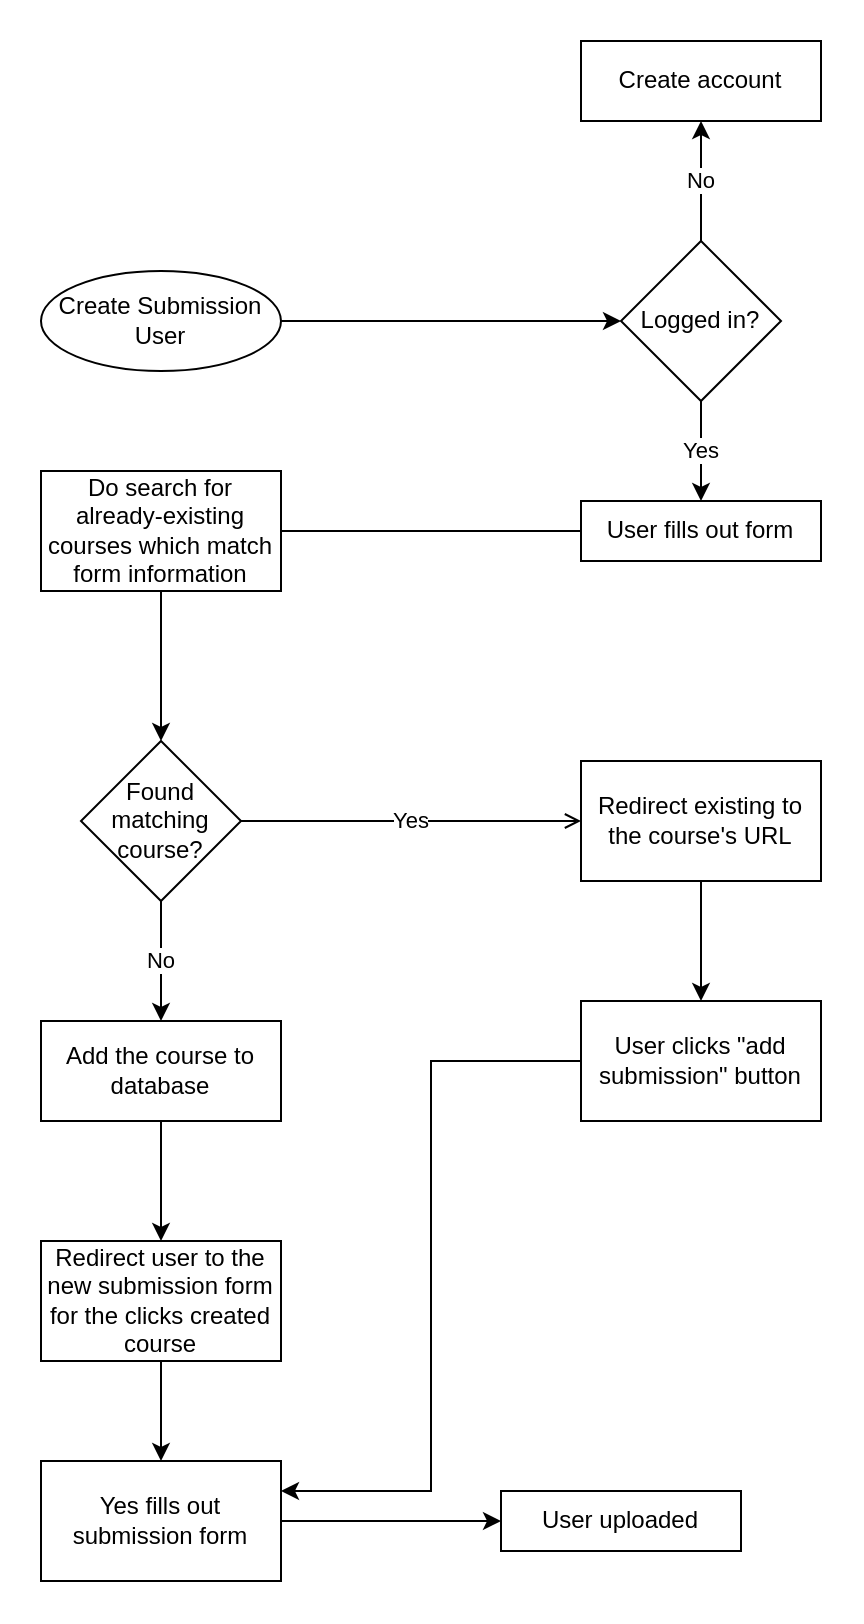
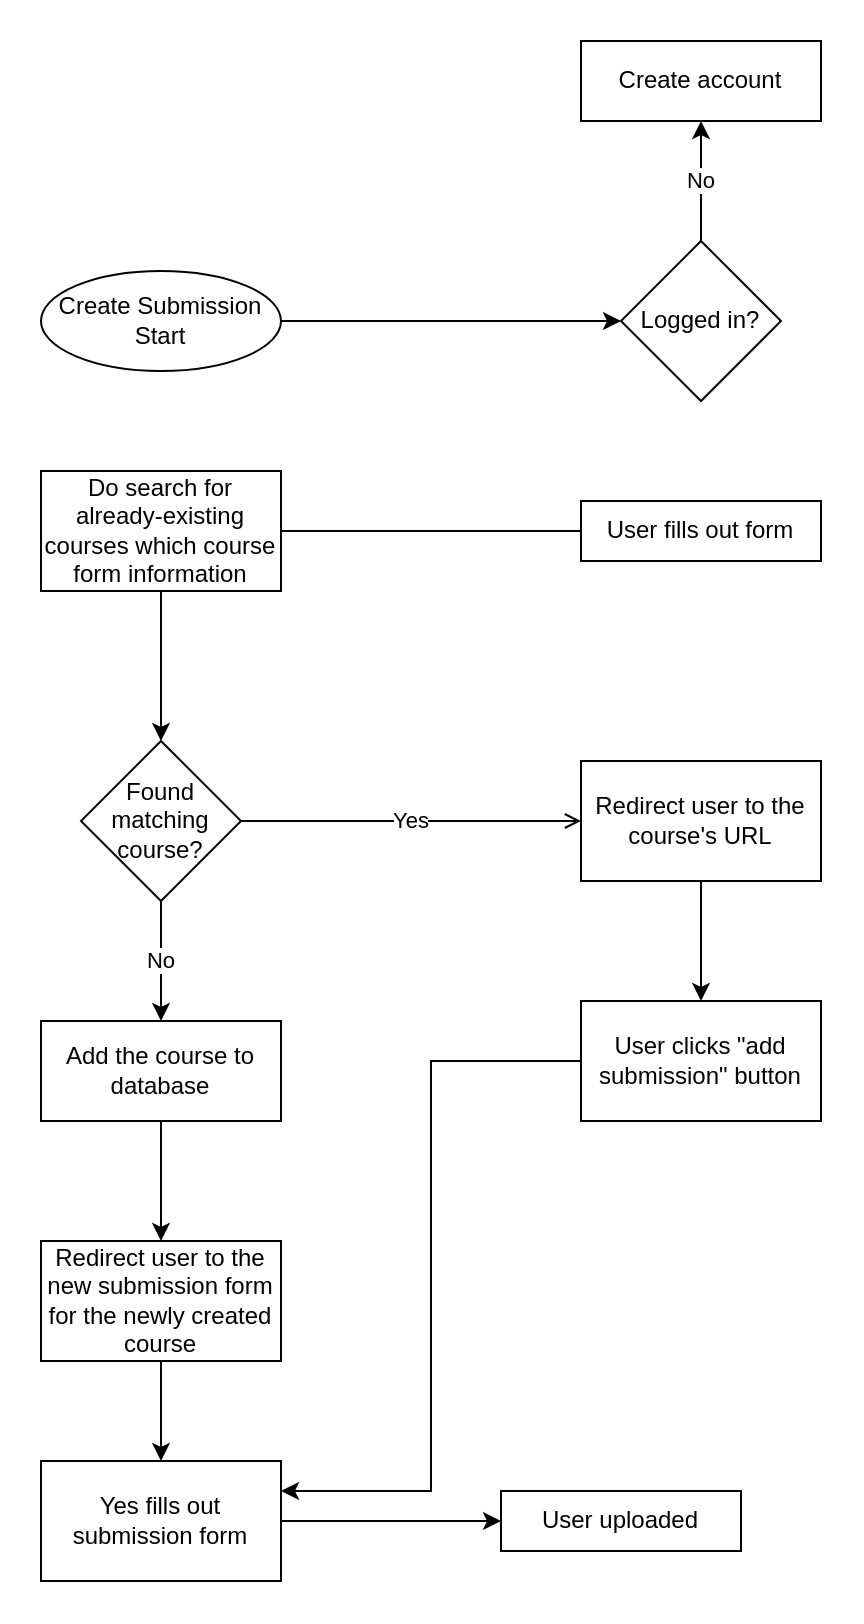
- <mxCell id="3" value="&lt;span&gt;Create Submission User&lt;/span&gt;" style="ellipse;whiteSpace=wrap;html=1;" vertex="1" parent="1"><mxGeometry x="20" y="135" width="120" height="50" as="geometry" /></mxCell>
+ <mxCell id="3" value="&lt;span&gt;Create Submission Start&lt;/span&gt;" style="ellipse;whiteSpace=wrap;html=1;" vertex="1" parent="1"><mxGeometry x="20" y="135" width="120" height="50" as="geometry" /></mxCell>
- <mxCell id="5" value="Yes" style="edgeStyle=orthogonalEdgeStyle;rounded=0;orthogonalLoop=1;jettySize=auto;html=1;entryX=0.5;entryY=0;entryDx=0;entryDy=0;" edge="1" parent="1" source="6" target="9"><mxGeometry relative="1" as="geometry" /></mxCell>
- <mxCell id="11" value="Do search for already-existing courses which match form information" style="rounded=0;whiteSpace=wrap;html=1;" vertex="1" parent="1"><mxGeometry x="20" y="235" width="120" height="60" as="geometry" /></mxCell>
+ <mxCell id="11" value="Do search for already-existing courses which course form information" style="rounded=0;whiteSpace=wrap;html=1;" vertex="1" parent="1"><mxGeometry x="20" y="235" width="120" height="60" as="geometry" /></mxCell>
- <mxCell id="16" value="Redirect existing to the course's URL" style="rounded=0;whiteSpace=wrap;html=1;" vertex="1" parent="1"><mxGeometry x="290" y="380" width="120" height="60" as="geometry" /></mxCell>
+ <mxCell id="16" value="Redirect user to the course's URL" style="rounded=0;whiteSpace=wrap;html=1;" vertex="1" parent="1"><mxGeometry x="290" y="380" width="120" height="60" as="geometry" /></mxCell>
- <mxCell id="22" value="Redirect user to the new submission form for the clicks created course" style="rounded=0;whiteSpace=wrap;html=1;" vertex="1" parent="1"><mxGeometry x="20" y="620" width="120" height="60" as="geometry" /></mxCell>
+ <mxCell id="22" value="Redirect user to the new submission form for the newly created course" style="rounded=0;whiteSpace=wrap;html=1;" vertex="1" parent="1"><mxGeometry x="20" y="620" width="120" height="60" as="geometry" /></mxCell>
